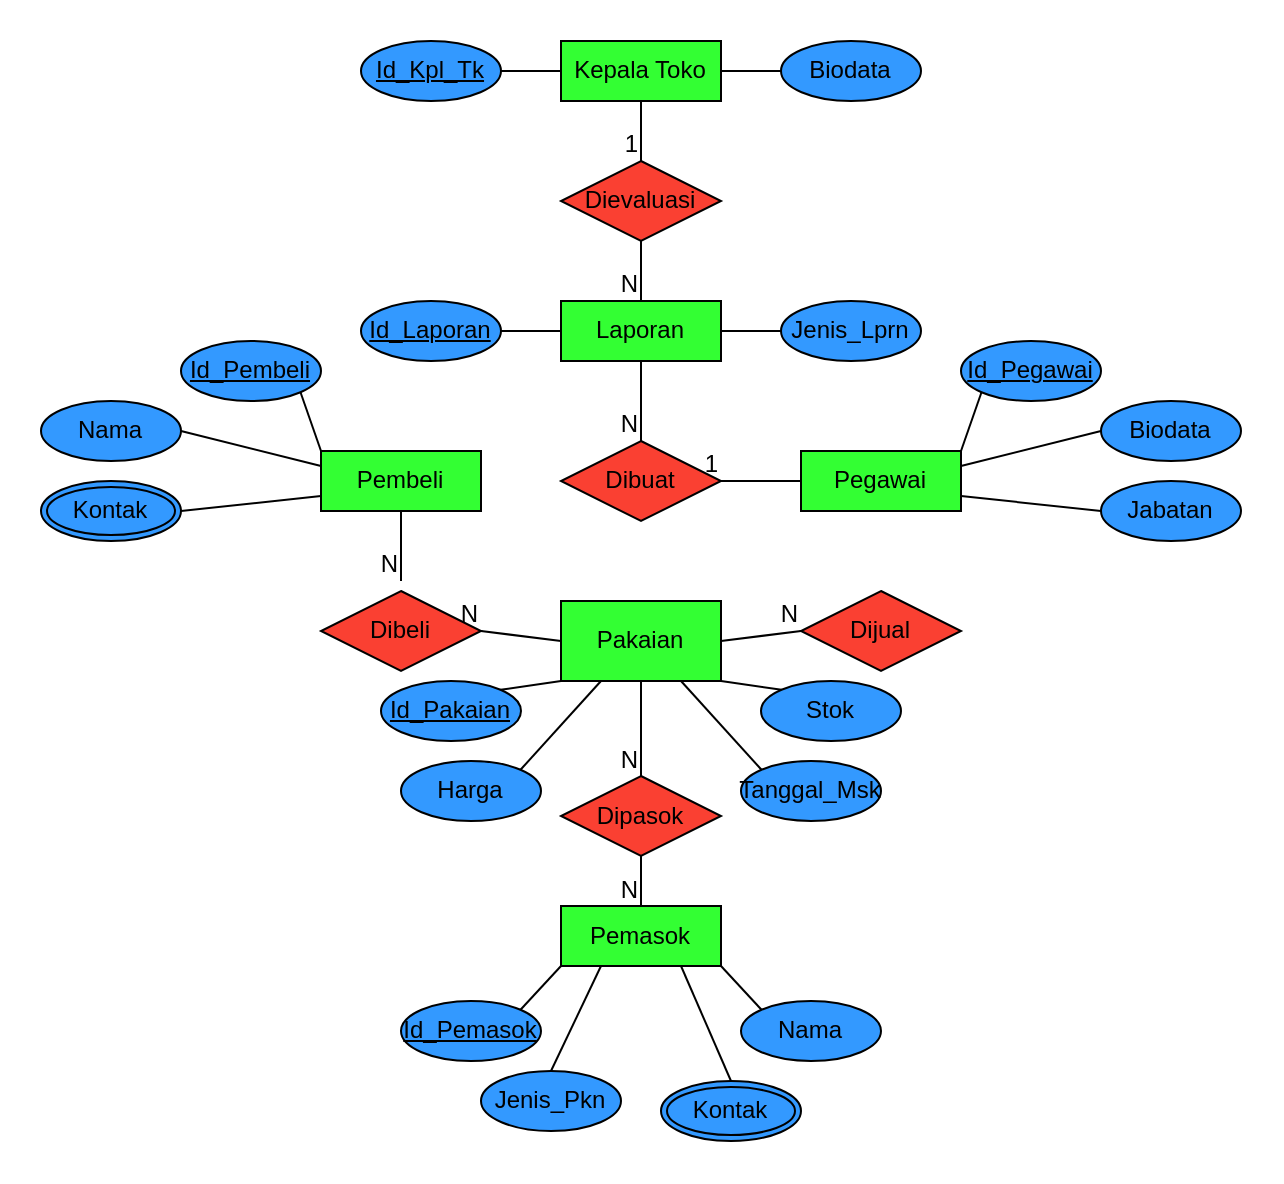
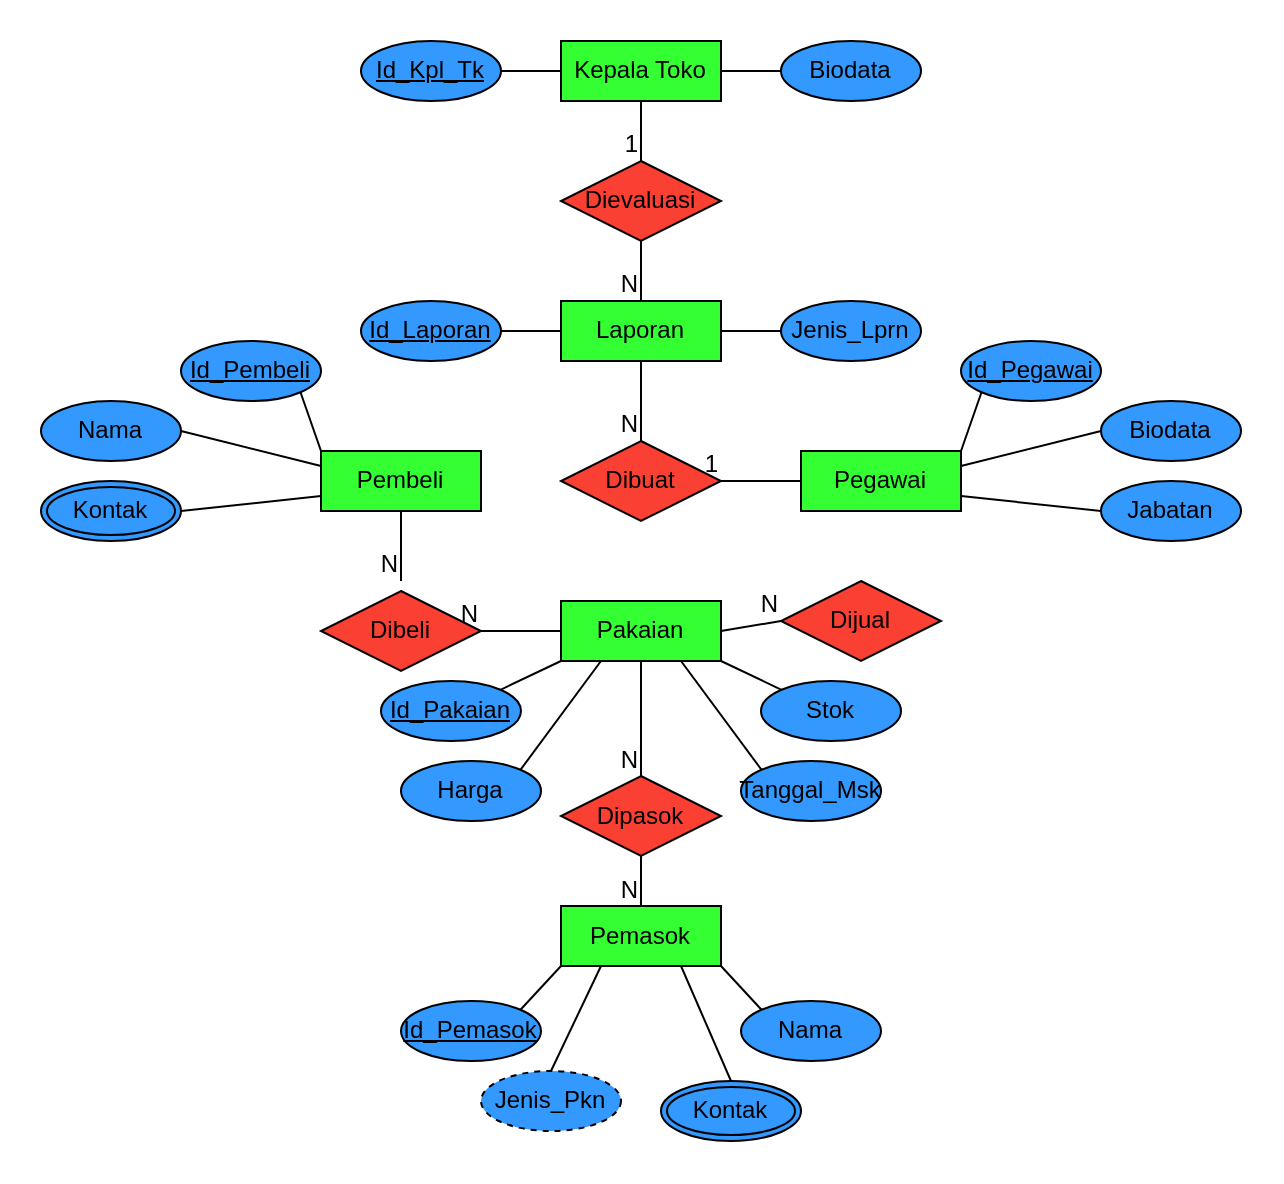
- <mxCell id="20" value="Dijual" style="shape=rhombus;perimeter=rhombusPerimeter;whiteSpace=wrap;html=1;align=center;fillColor=#FA4032;" parent="1" vertex="1"><mxGeometry x="400" y="295" width="80" height="40" as="geometry" /></mxCell>
+ <mxCell id="20" value="Dijual" style="shape=rhombus;perimeter=rhombusPerimeter;whiteSpace=wrap;html=1;align=center;fillColor=#FA4032;" parent="1" vertex="1"><mxGeometry x="390" y="290" width="80" height="40" as="geometry" /></mxCell>
- <mxCell id="2" value="Pakaian" style="whiteSpace=wrap;html=1;align=center;fillColor=#33FF33;" parent="1" vertex="1"><mxGeometry x="280" y="300" width="80" height="40" as="geometry" /></mxCell>
+ <mxCell id="2" value="Pakaian" style="whiteSpace=wrap;html=1;align=center;fillColor=#33FF33;" parent="1" vertex="1"><mxGeometry x="280" y="300" width="80" height="30" as="geometry" /></mxCell>
- <mxCell id="17" value="Jenis_Pkn" style="ellipse;whiteSpace=wrap;html=1;align=center;fontStyle=0;fillColor=#3399FF;" parent="1" vertex="1"><mxGeometry x="240" y="535" width="70" height="30" as="geometry" /></mxCell>
+ <mxCell id="17" value="Jenis_Pkn" style="ellipse;whiteSpace=wrap;html=1;align=center;fontStyle=0;fillColor=#3399FF;dashed=1;" parent="1" vertex="1"><mxGeometry x="240" y="535" width="70" height="30" as="geometry" /></mxCell>
